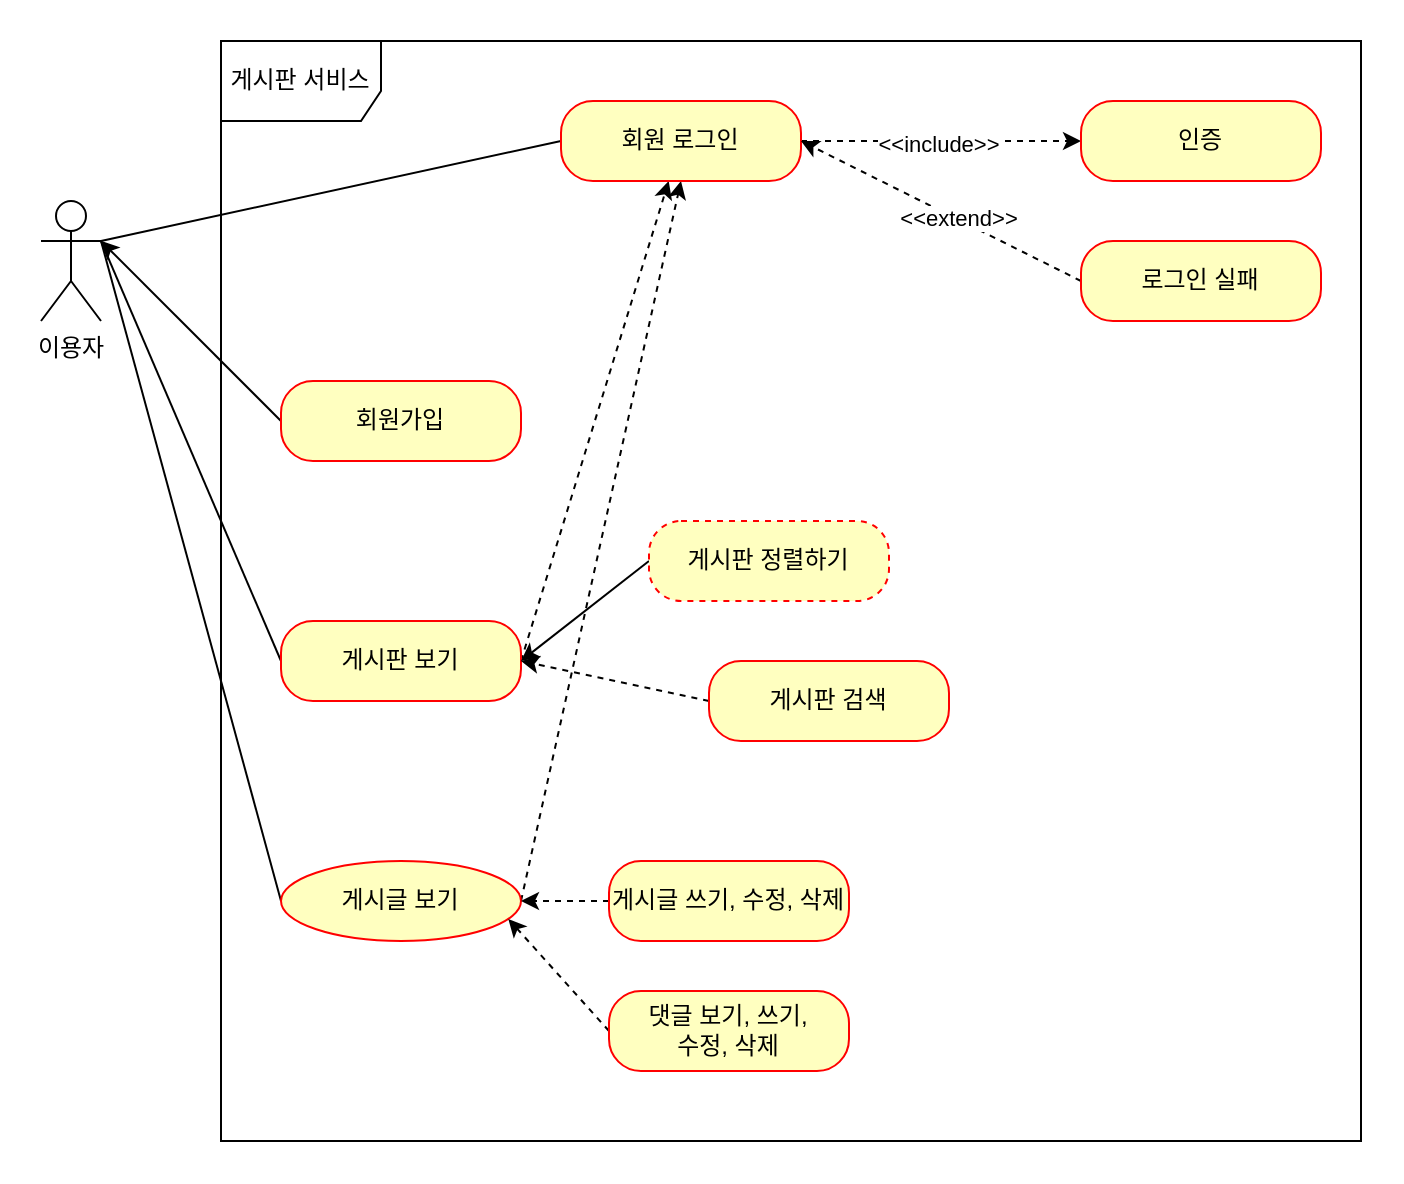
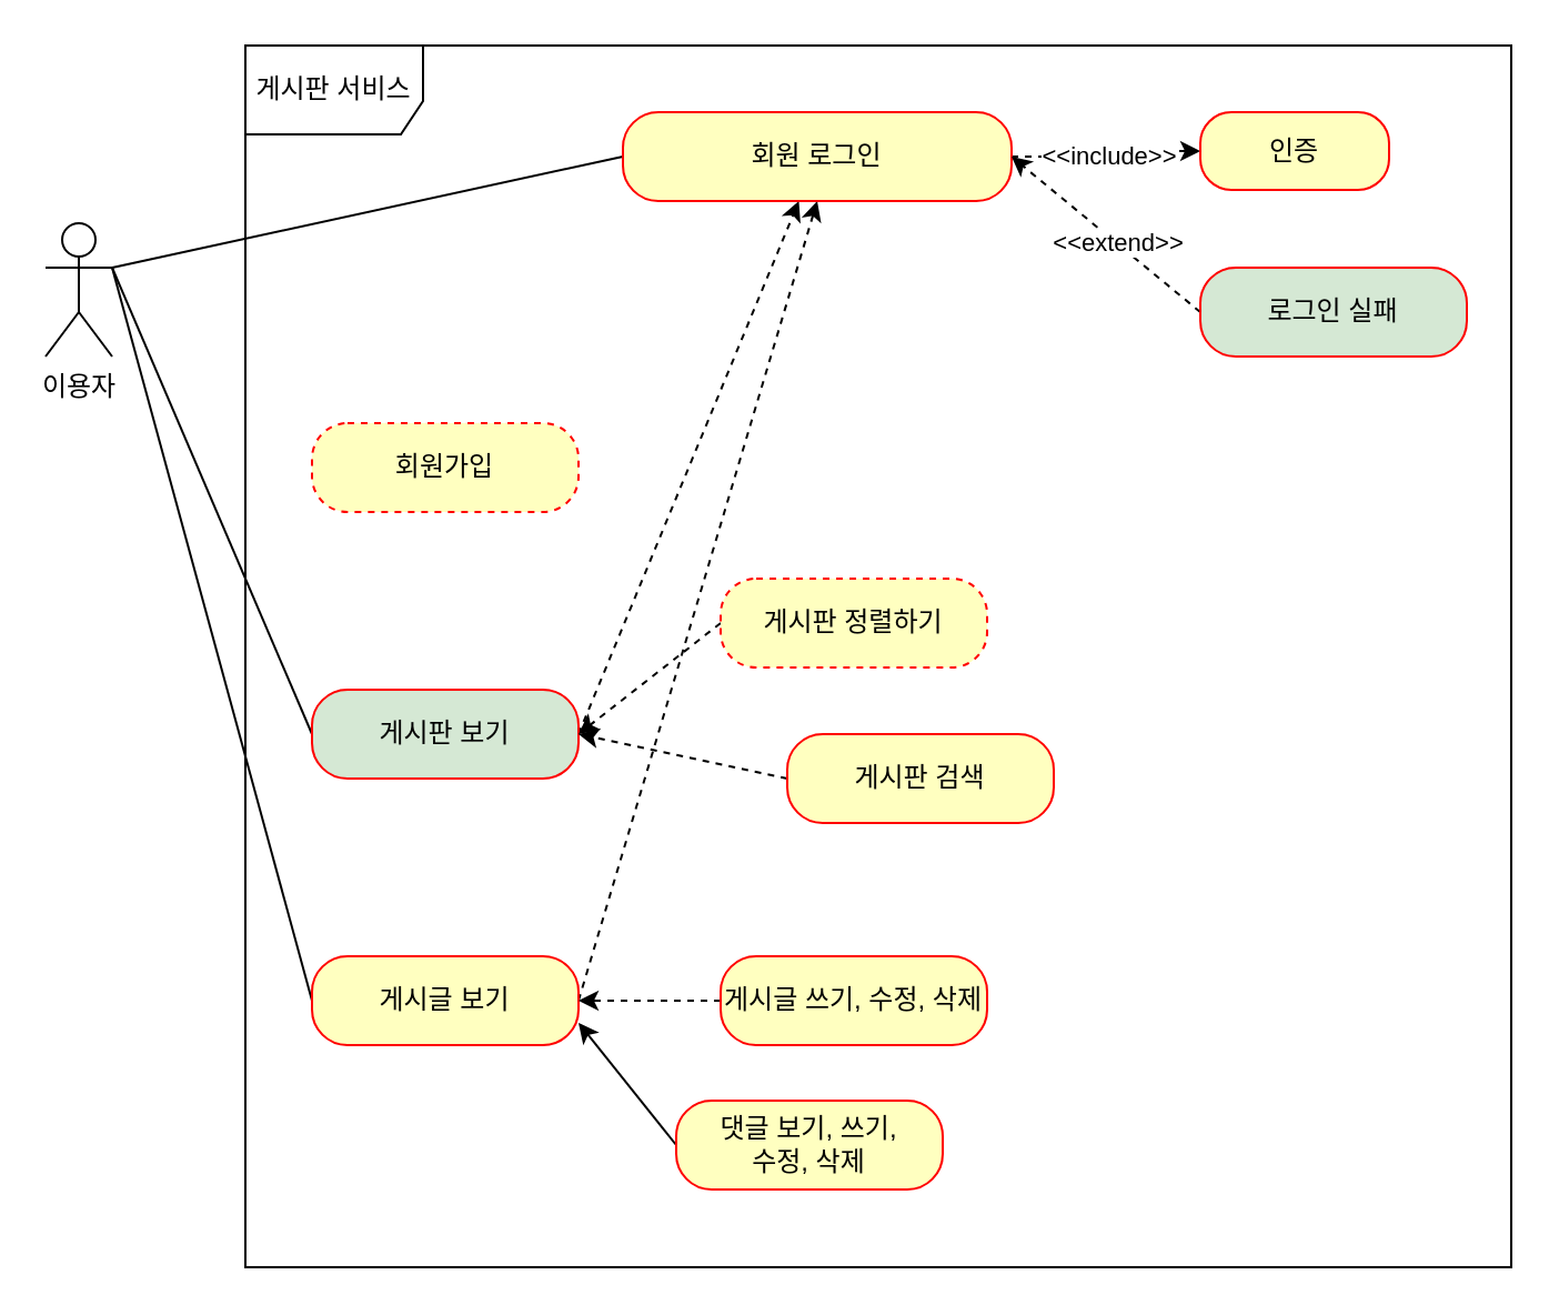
- <mxCell id="15" value="회원 로그인" style="rounded=1;whiteSpace=wrap;html=1;arcSize=40;fontColor=#000000;fillColor=#ffffc0;strokeColor=#ff0000;" vertex="1" parent="1"><mxGeometry x="280" y="50" width="120" height="40" as="geometry" /></mxCell>
+ <mxCell id="15" value="회원 로그인" style="rounded=1;whiteSpace=wrap;html=1;arcSize=40;fontColor=#000000;fillColor=#ffffc0;strokeColor=#ff0000;" vertex="1" parent="1"><mxGeometry x="280" y="50" width="175" height="40" as="geometry" /></mxCell>
- <mxCell id="16" value="인증" style="rounded=1;whiteSpace=wrap;html=1;arcSize=40;fontColor=#000000;fillColor=#ffffc0;strokeColor=#ff0000;" vertex="1" parent="1"><mxGeometry x="540" y="50" width="120" height="40" as="geometry" /></mxCell>
+ <mxCell id="16" value="인증" style="rounded=1;whiteSpace=wrap;html=1;arcSize=40;fontColor=#000000;fillColor=#ffffc0;strokeColor=#ff0000;" vertex="1" parent="1"><mxGeometry x="540" y="50" width="85" height="35" as="geometry" /></mxCell>
- <mxCell id="19" value="로그인 실패" style="rounded=1;whiteSpace=wrap;html=1;arcSize=40;fontColor=#000000;fillColor=#ffffc0;strokeColor=#ff0000;" vertex="1" parent="1"><mxGeometry x="540" y="120" width="120" height="40" as="geometry" /></mxCell>
+ <mxCell id="19" value="로그인 실패" style="rounded=1;whiteSpace=wrap;html=1;arcSize=40;fontColor=#000000;fillColor=#d5e8d4;strokeColor=#ff0000;" vertex="1" parent="1"><mxGeometry x="540" y="120" width="120" height="40" as="geometry" /></mxCell>
- <mxCell id="4" style="rounded=0;orthogonalLoop=1;jettySize=auto;html=1;exitX=0;exitY=0.5;exitDx=0;exitDy=0;entryX=1;entryY=0.333;entryDx=0;entryDy=0;entryPerimeter=0;" edge="1" parent="1" source="5" target="2"><mxGeometry relative="1" as="geometry" /></mxCell>
- <mxCell id="5" value="회원가입" style="rounded=1;whiteSpace=wrap;html=1;arcSize=40;fontColor=#000000;fillColor=#ffffc0;strokeColor=#ff0000;" vertex="1" parent="1"><mxGeometry x="140" y="190" width="120" height="40" as="geometry" /></mxCell>
+ <mxCell id="5" value="회원가입" style="rounded=1;whiteSpace=wrap;html=1;arcSize=40;fontColor=#000000;fillColor=#ffffc0;strokeColor=#ff0000;dashed=1;" vertex="1" parent="1"><mxGeometry x="140" y="190" width="120" height="40" as="geometry" /></mxCell>
- <mxCell id="20" style="rounded=0;orthogonalLoop=1;jettySize=auto;html=1;exitX=0;exitY=0.5;exitDx=0;exitDy=0;entryX=1;entryY=0.5;entryDx=0;entryDy=0;dashed=0;" edge="1" parent="1" source="21" target="8"><mxGeometry relative="1" as="geometry" /></mxCell>
+ <mxCell id="20" style="rounded=0;orthogonalLoop=1;jettySize=auto;html=1;exitX=0;exitY=0.5;exitDx=0;exitDy=0;entryX=1;entryY=0.5;entryDx=0;entryDy=0;dashed=1;" edge="1" parent="1" source="21" target="8"><mxGeometry relative="1" as="geometry" /></mxCell>
- <mxCell id="8" value="게시판 보기" style="rounded=1;whiteSpace=wrap;html=1;arcSize=40;fontColor=#000000;fillColor=#ffffc0;strokeColor=#ff0000;" vertex="1" parent="1"><mxGeometry x="140" y="310" width="120" height="40" as="geometry" /></mxCell>
+ <mxCell id="8" value="게시판 보기" style="rounded=1;whiteSpace=wrap;html=1;arcSize=40;fontColor=#000000;fillColor=#d5e8d4;strokeColor=#ff0000;" vertex="1" parent="1"><mxGeometry x="140" y="310" width="120" height="40" as="geometry" /></mxCell>
- <mxCell id="11" value="게시글 보기" style="ellipse;whiteSpace=wrap;html=1;arcSize=40;fontColor=#000000;fillColor=#ffffc0;strokeColor=#ff0000;" vertex="1" parent="1"><mxGeometry x="140" y="430" width="120" height="40" as="geometry" /></mxCell>
+ <mxCell id="11" value="게시글 보기" style="rounded=1;whiteSpace=wrap;html=1;arcSize=40;fontColor=#000000;fillColor=#ffffc0;strokeColor=#ff0000;" vertex="1" parent="1"><mxGeometry x="140" y="430" width="120" height="40" as="geometry" /></mxCell>
- <mxCell id="25" value="게시글 쓰기, 수정, 삭제" style="rounded=1;whiteSpace=wrap;html=1;arcSize=40;fontColor=#000000;fillColor=#ffffc0;strokeColor=#ff0000;" vertex="1" parent="1"><mxGeometry x="304" y="430" width="120" height="40" as="geometry" /></mxCell>
+ <mxCell id="25" value="게시글 쓰기, 수정, 삭제" style="rounded=1;whiteSpace=wrap;html=1;arcSize=40;fontColor=#000000;fillColor=#ffffc0;strokeColor=#ff0000;" vertex="1" parent="1"><mxGeometry x="324" y="430" width="120" height="40" as="geometry" /></mxCell>
- <mxCell id="26" style="rounded=0;orthogonalLoop=1;jettySize=auto;html=1;exitX=0;exitY=0.5;exitDx=0;exitDy=0;entryX=1;entryY=0.75;entryDx=0;entryDy=0;dashed=1;" edge="1" parent="1" source="27" target="11"><mxGeometry relative="1" as="geometry" /></mxCell>
+ <mxCell id="26" style="rounded=0;orthogonalLoop=1;jettySize=auto;html=1;exitX=0;exitY=0.5;exitDx=0;exitDy=0;entryX=1;entryY=0.75;entryDx=0;entryDy=0;dashed=0;" edge="1" parent="1" source="27" target="11"><mxGeometry relative="1" as="geometry" /></mxCell>
